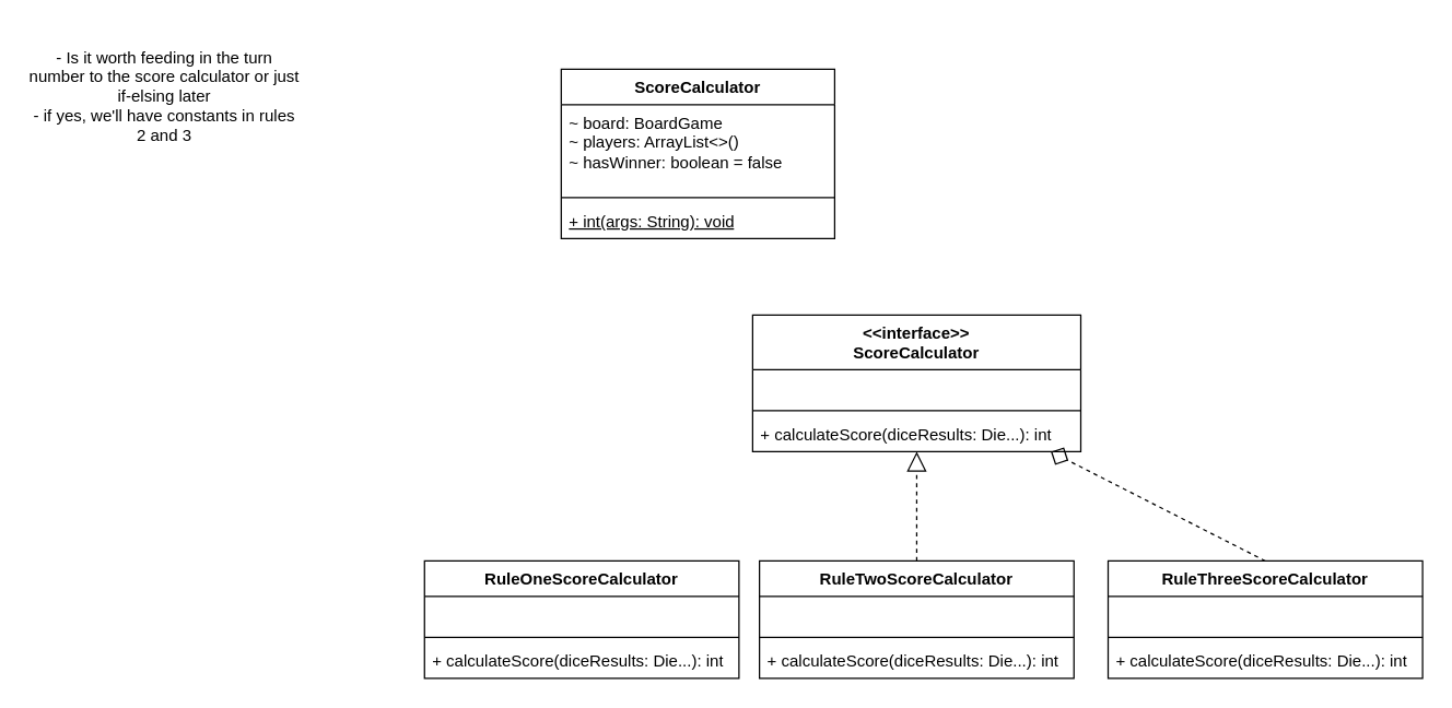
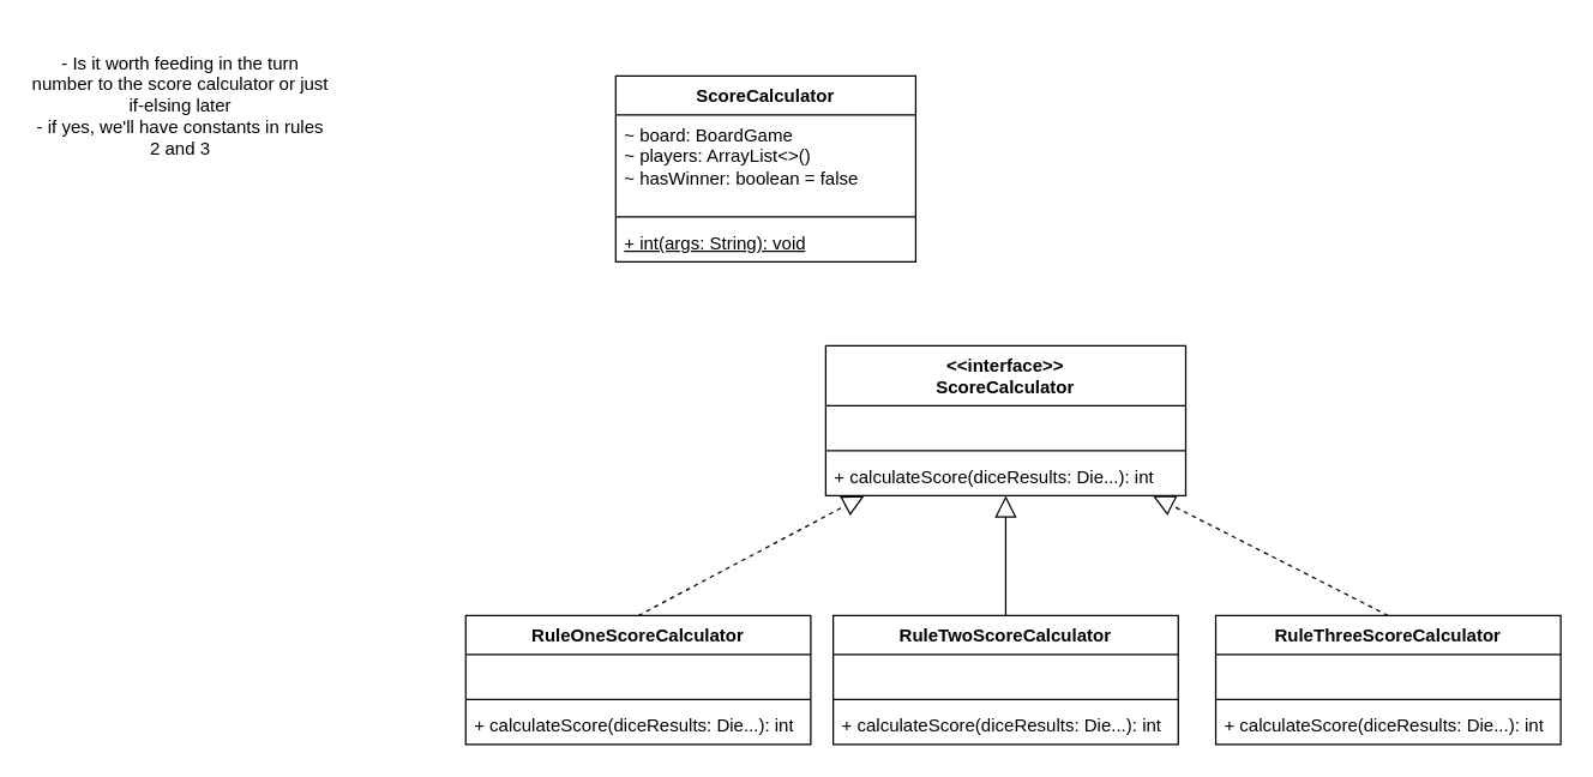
- <mxCell id="25" value="" style="endArrow=diamond;dashed=1;endFill=0;endSize=12;html=1;rounded=0;exitX=0.5;exitY=0;exitDx=0;exitDy=0;" edge="1" parent="1" source="20" target="6"><mxGeometry width="160" relative="1" as="geometry"><mxPoint x="650" y="350" as="sourcePoint" /><mxPoint x="810" y="350" as="targetPoint" /></mxGeometry></mxCell>
+ <mxCell id="25" value="" style="endArrow=block;dashed=1;endFill=0;endSize=12;html=1;rounded=0;exitX=0.5;exitY=0;exitDx=0;exitDy=0;" edge="1" parent="1" source="20" target="6"><mxGeometry width="160" relative="1" as="geometry"><mxPoint x="650" y="350" as="sourcePoint" /><mxPoint x="810" y="350" as="targetPoint" /></mxGeometry></mxCell>
+ <mxCell id="15" value="" style="endArrow=block;dashed=1;endFill=0;endSize=12;html=1;rounded=0;exitX=0.5;exitY=0;exitDx=0;exitDy=0;" edge="1" parent="1" source="10" target="6"><mxGeometry width="160" relative="1" as="geometry"><mxPoint x="450" y="400" as="sourcePoint" /><mxPoint x="610" y="400" as="targetPoint" /></mxGeometry></mxCell>
- <mxCell id="24" value="" style="endArrow=block;dashed=1;endFill=0;endSize=12;html=1;rounded=0;exitX=0.5;exitY=0;exitDx=0;exitDy=0;" edge="1" parent="1" source="16" target="6"><mxGeometry width="160" relative="1" as="geometry"><mxPoint x="650" y="350" as="sourcePoint" /><mxPoint x="810" y="350" as="targetPoint" /></mxGeometry></mxCell>
+ <mxCell id="24" value="" style="endArrow=block;dashed=0;endFill=0;endSize=12;html=1;rounded=0;exitX=0.5;exitY=0;exitDx=0;exitDy=0;" edge="1" parent="1" source="16" target="6"><mxGeometry width="160" relative="1" as="geometry"><mxPoint x="650" y="350" as="sourcePoint" /><mxPoint x="810" y="350" as="targetPoint" /></mxGeometry></mxCell>
